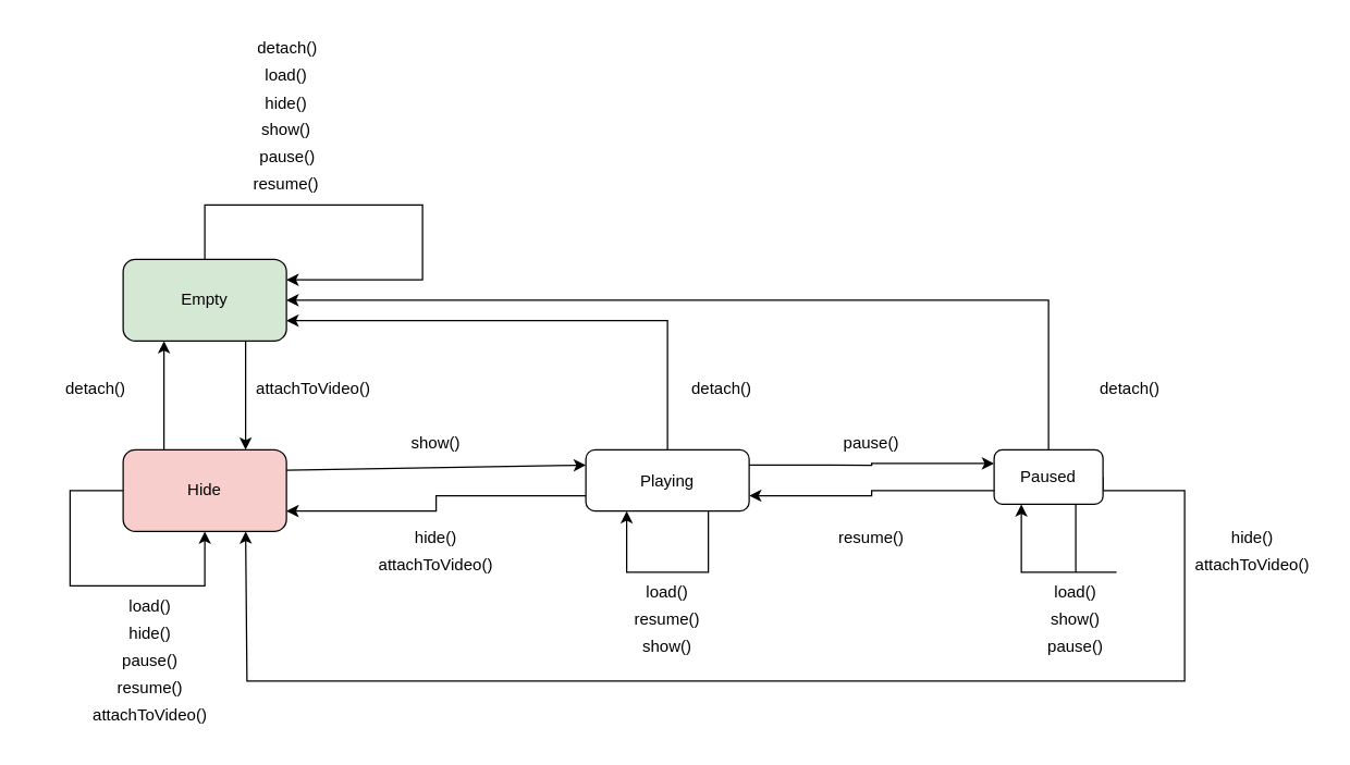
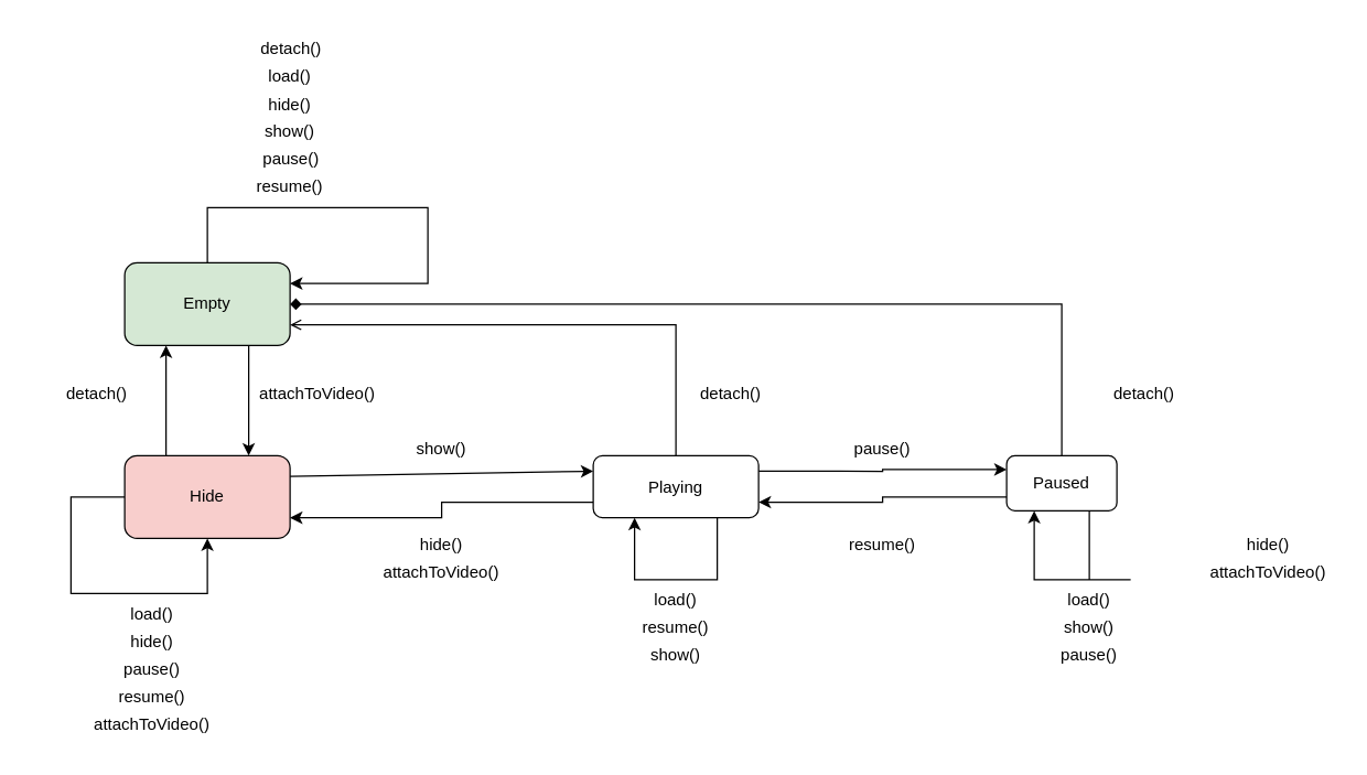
- <mxCell id="31" style="edgeStyle=orthogonalEdgeStyle;rounded=0;orthogonalLoop=1;jettySize=auto;html=1;exitX=0.5;exitY=0;exitDx=0;exitDy=0;entryX=1;entryY=0.5;entryDx=0;entryDy=0;" edge="1" parent="1" source="34" target="2"><mxGeometry relative="1" as="geometry"><mxPoint x="790" y="230" as="targetPoint" /></mxGeometry></mxCell>
+ <mxCell id="31" style="edgeStyle=orthogonalEdgeStyle;rounded=0;orthogonalLoop=1;jettySize=auto;html=1;exitX=0.5;exitY=0;exitDx=0;exitDy=0;entryX=1;entryY=0.5;entryDx=0;entryDy=0;endArrow=diamond;" edge="1" parent="1" source="34" target="2"><mxGeometry relative="1" as="geometry"><mxPoint x="790" y="230" as="targetPoint" /></mxGeometry></mxCell>
- <mxCell id="16" style="edgeStyle=orthogonalEdgeStyle;rounded=0;orthogonalLoop=1;jettySize=auto;html=1;exitX=0.5;exitY=0;exitDx=0;exitDy=0;entryX=1;entryY=0.75;entryDx=0;entryDy=0;" edge="1" parent="1" source="20" target="2"><mxGeometry relative="1" as="geometry"><mxPoint x="490" y="220" as="targetPoint" /></mxGeometry></mxCell>
+ <mxCell id="16" style="edgeStyle=orthogonalEdgeStyle;rounded=0;orthogonalLoop=1;jettySize=auto;html=1;exitX=0.5;exitY=0;exitDx=0;exitDy=0;entryX=1;entryY=0.75;entryDx=0;entryDy=0;endArrow=open;" edge="1" parent="1" source="20" target="2"><mxGeometry relative="1" as="geometry"><mxPoint x="490" y="220" as="targetPoint" /></mxGeometry></mxCell>
- <mxCell id="33" style="edgeStyle=orthogonalEdgeStyle;rounded=0;orthogonalLoop=1;jettySize=auto;html=1;exitX=1;exitY=0.5;exitDx=0;exitDy=0;entryX=0.75;entryY=1;entryDx=0;entryDy=0;" edge="1" parent="1" source="34" target="9"><mxGeometry relative="1" as="geometry"><mxPoint x="180" y="400" as="targetPoint" /><Array as="points"><mxPoint x="870" y="360" /><mxPoint x="870" y="500" /><mxPoint x="181" y="500" /></Array></mxGeometry></mxCell>
